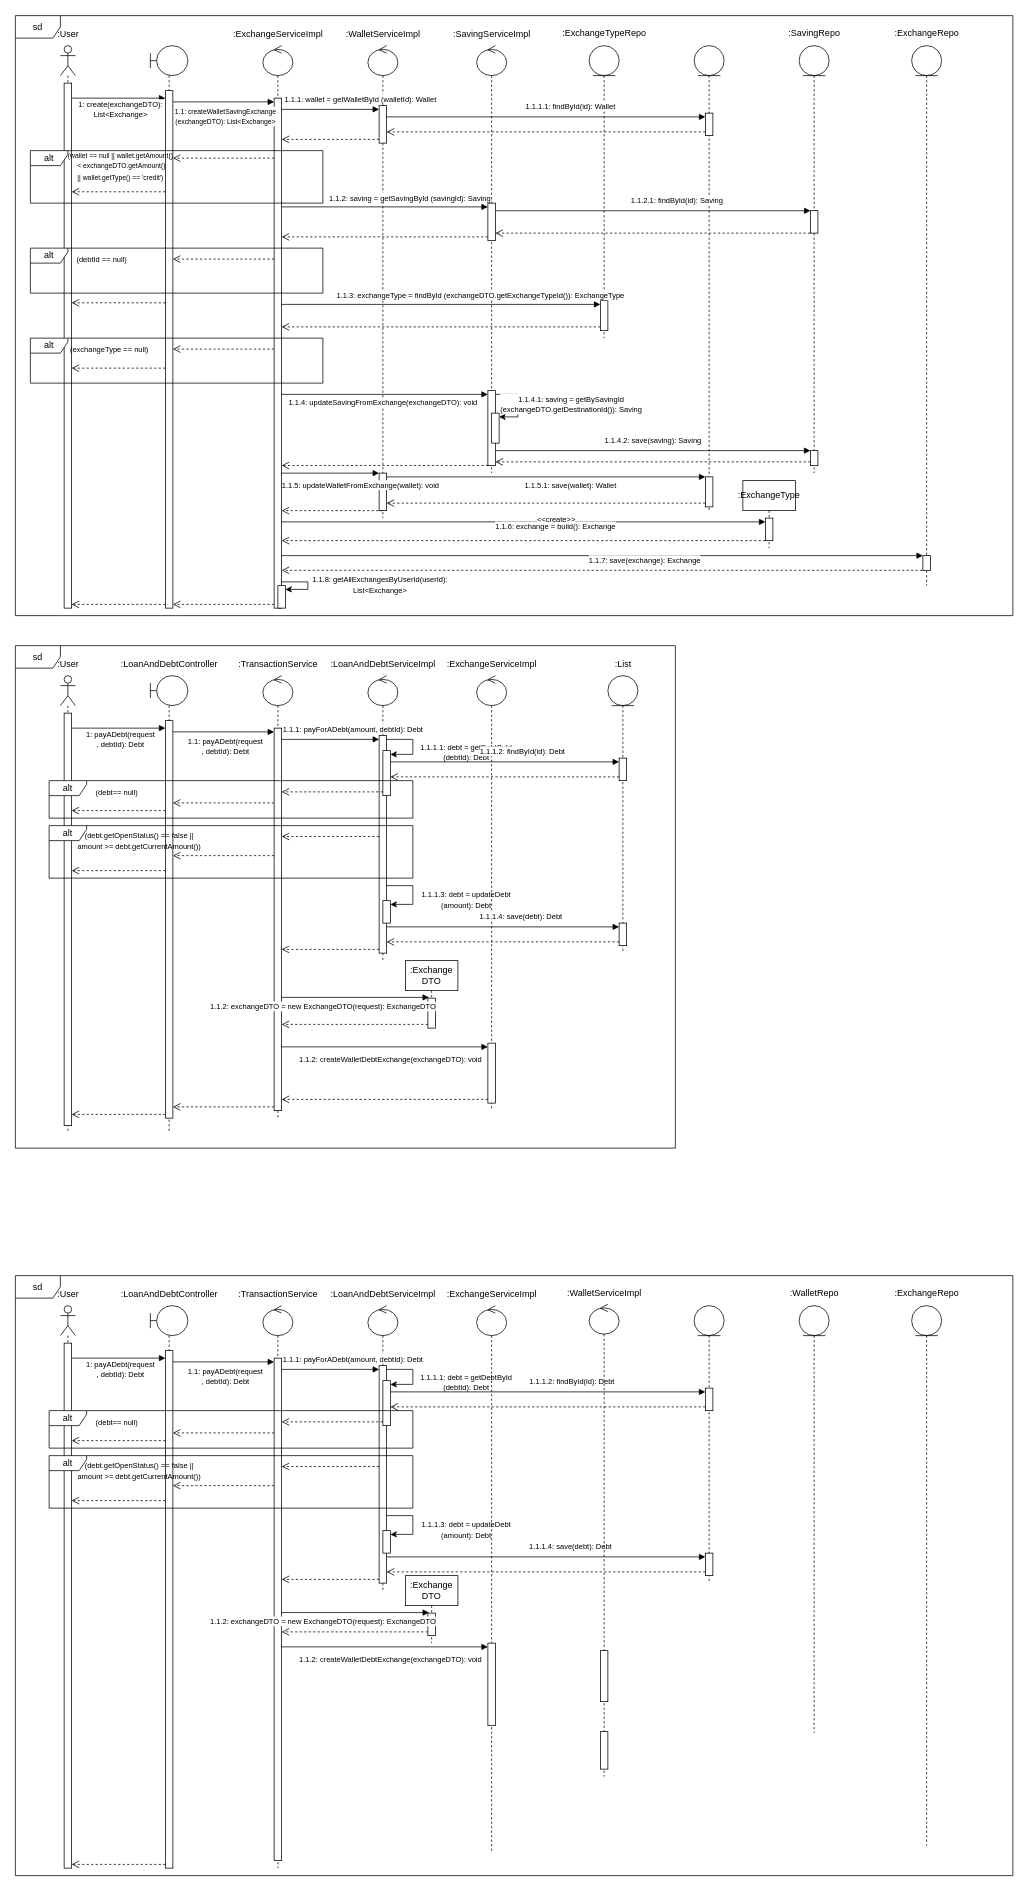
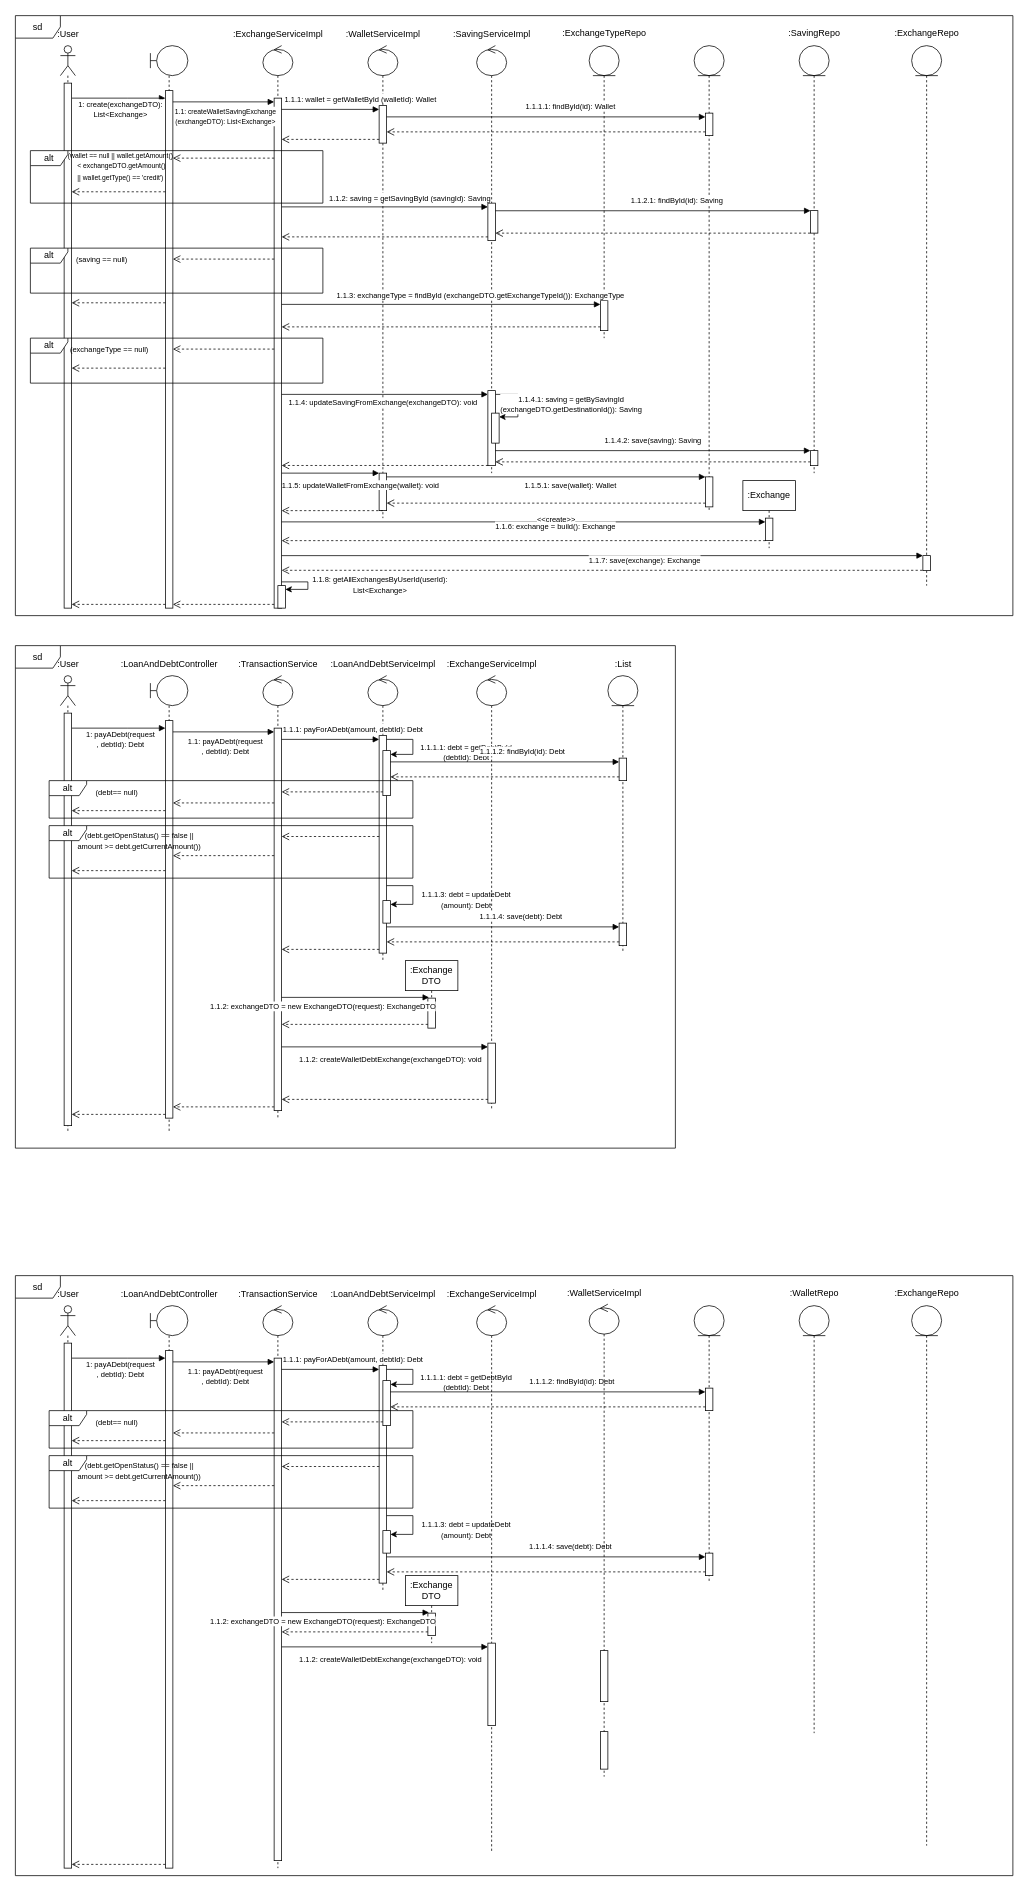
- <mxCell id="53" value="&lt;font style=&quot;font-size: 10px;&quot;&gt;(debtId == null)&lt;/font&gt;" style="text;html=1;align=center;verticalAlign=middle;resizable=0;points=[];autosize=1;strokeColor=none;fillColor=none;" vertex="1" parent="1"><mxGeometry x="90" y="330" width="90" height="30" as="geometry" /></mxCell>
+ <mxCell id="53" value="&lt;font style=&quot;font-size: 10px;&quot;&gt;(saving == null)&lt;/font&gt;" style="text;html=1;align=center;verticalAlign=middle;resizable=0;points=[];autosize=1;strokeColor=none;fillColor=none;" vertex="1" parent="1"><mxGeometry x="90" y="330" width="90" height="30" as="geometry" /></mxCell>
- <mxCell id="70" value=":ExchangeType" style="shape=umlLifeline;perimeter=lifelinePerimeter;whiteSpace=wrap;html=1;container=1;dropTarget=0;collapsible=0;recursiveResize=0;outlineConnect=0;portConstraint=eastwest;newEdgeStyle={&quot;curved&quot;:0,&quot;rounded&quot;:0};" vertex="1" parent="1"><mxGeometry x="990" y="640" width="70" height="90" as="geometry" /></mxCell>
+ <mxCell id="70" value=":Exchange" style="shape=umlLifeline;perimeter=lifelinePerimeter;whiteSpace=wrap;html=1;container=1;dropTarget=0;collapsible=0;recursiveResize=0;outlineConnect=0;portConstraint=eastwest;newEdgeStyle={&quot;curved&quot;:0,&quot;rounded&quot;:0};" vertex="1" parent="1"><mxGeometry x="990" y="640" width="70" height="90" as="geometry" /></mxCell>
